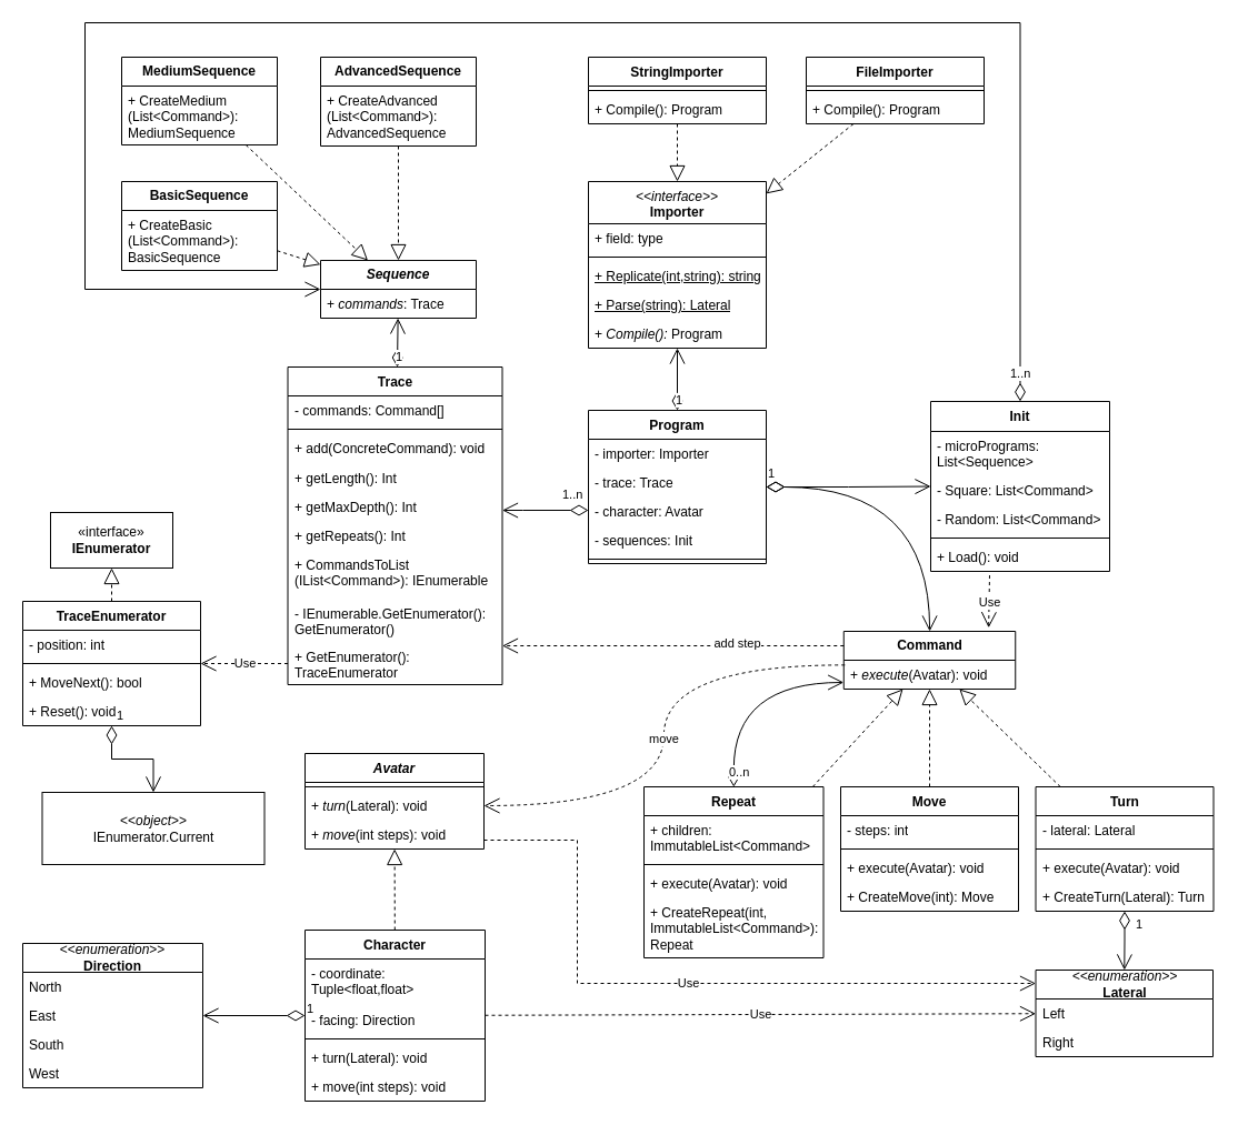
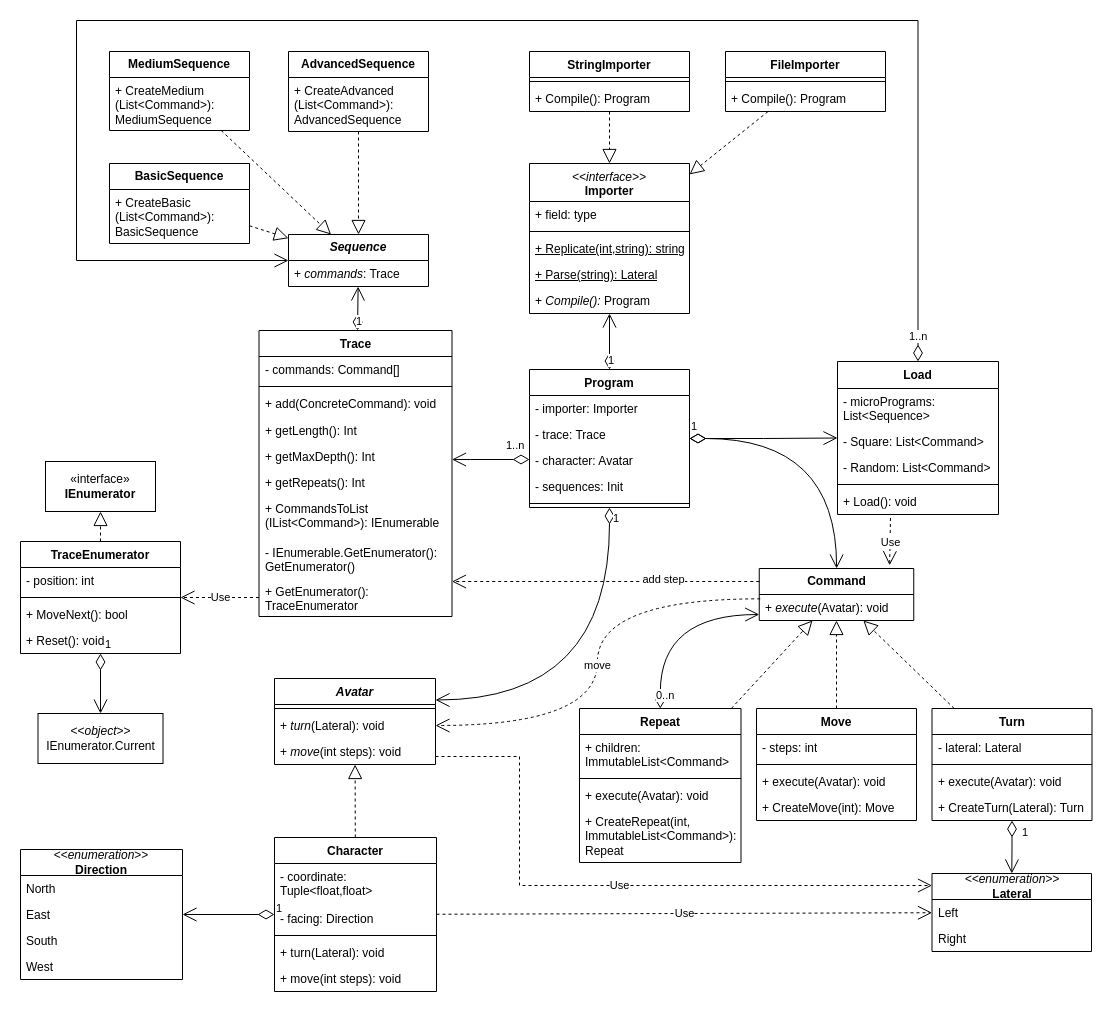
- <mxCell id="50" value="&lt;div&gt;Init&lt;/div&gt;" style="swimlane;fontStyle=1;align=center;verticalAlign=top;childLayout=stackLayout;horizontal=1;startSize=27;horizontalStack=0;resizeParent=1;resizeParentMax=0;resizeLast=0;collapsible=1;marginBottom=0;whiteSpace=wrap;html=1;" parent="1" vertex="1"><mxGeometry x="837" y="361" width="161" height="153" as="geometry" /></mxCell>
+ <mxCell id="50" value="&lt;div&gt;Load&lt;/div&gt;" style="swimlane;fontStyle=1;align=center;verticalAlign=top;childLayout=stackLayout;horizontal=1;startSize=27;horizontalStack=0;resizeParent=1;resizeParentMax=0;resizeLast=0;collapsible=1;marginBottom=0;whiteSpace=wrap;html=1;" parent="1" vertex="1"><mxGeometry x="837" y="361" width="161" height="153" as="geometry" /></mxCell>
+ <mxCell id="48" value="1" style="endArrow=open;html=1;endSize=12;startArrow=diamondThin;startSize=14;startFill=0;edgeStyle=orthogonalEdgeStyle;align=left;verticalAlign=bottom;rounded=0;curved=1;entryX=1;entryY=0.25;entryDx=0;entryDy=0;exitX=0.5;exitY=1;exitDx=0;exitDy=0;" parent="1" source="29" target="35" edge="1"><mxGeometry x="-0.891" y="2" relative="1" as="geometry"><mxPoint x="606.6" y="557.714" as="sourcePoint" /><mxPoint x="532" y="865" as="targetPoint" /><mxPoint as="offset" /></mxGeometry></mxCell>
- <mxCell id="99" value="&amp;lt;&amp;lt;&lt;i&gt;object&lt;/i&gt;&amp;gt;&amp;gt;&lt;div&gt;IEnumerator.Current&lt;/div&gt;" style="html=1;whiteSpace=wrap;" vertex="1" parent="1"><mxGeometry x="37.5" y="713" width="200" height="65" as="geometry" /></mxCell>
+ <mxCell id="99" value="&amp;lt;&amp;lt;&lt;i&gt;object&lt;/i&gt;&amp;gt;&amp;gt;&lt;div&gt;IEnumerator.Current&lt;/div&gt;" style="html=1;whiteSpace=wrap;" vertex="1" parent="1"><mxGeometry x="37.5" y="713" width="125" height="50" as="geometry" /></mxCell>
